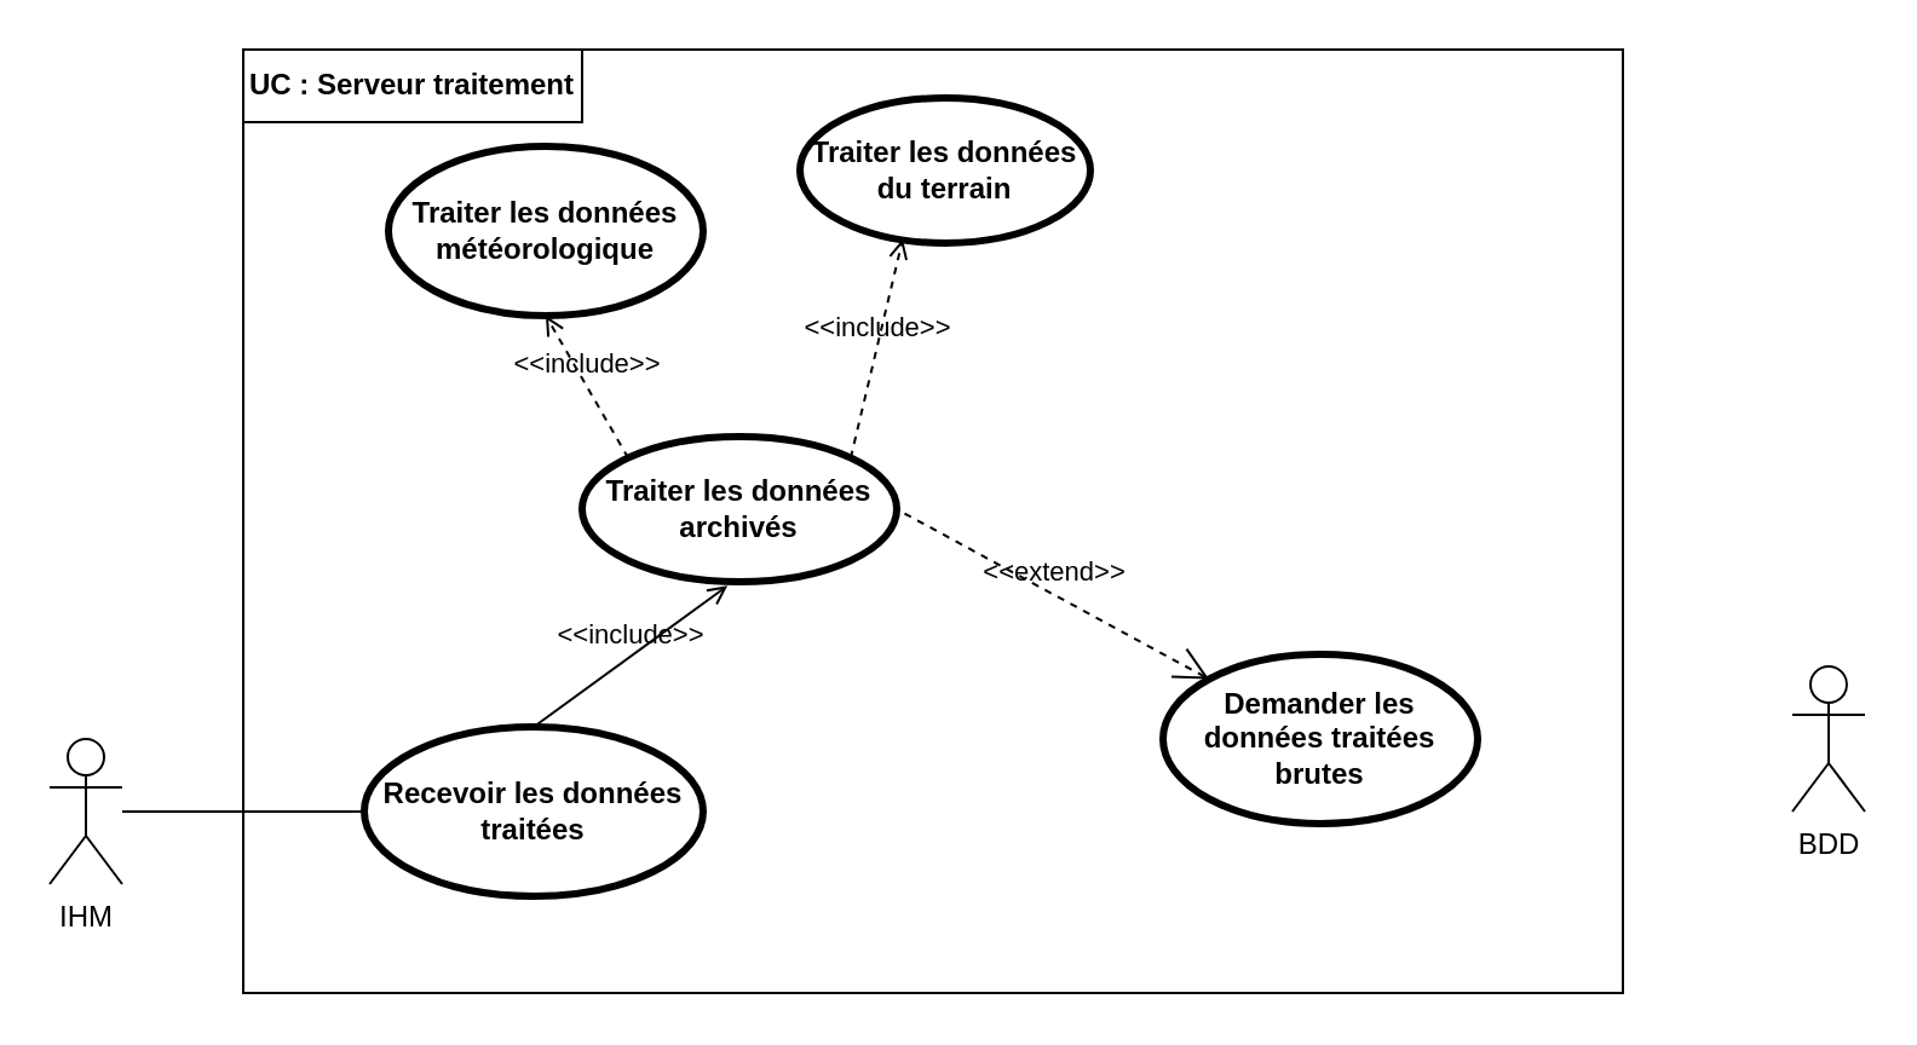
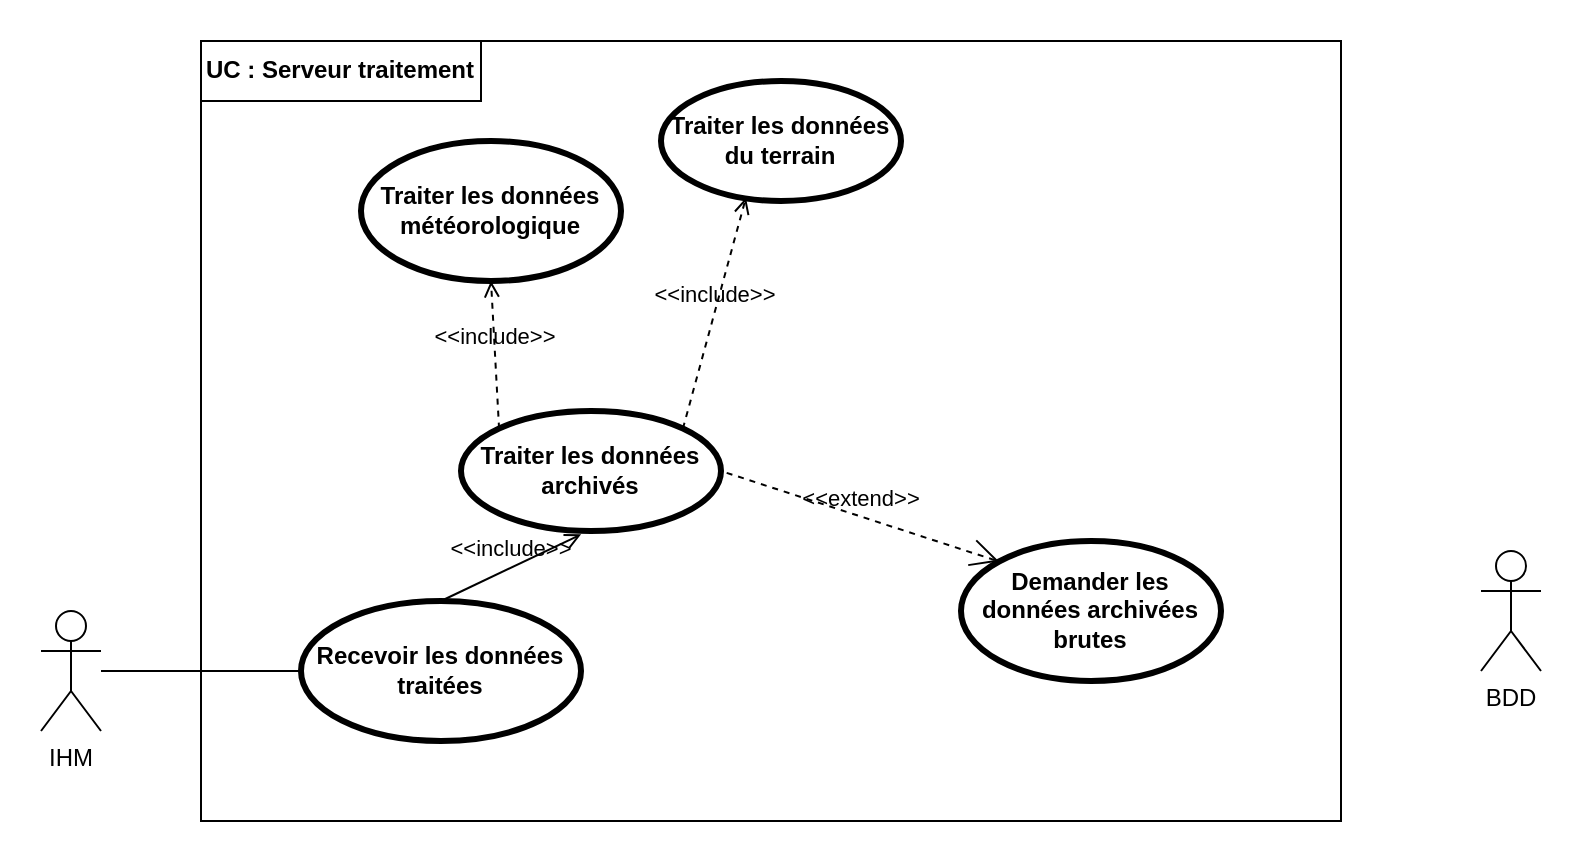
- <mxCell id="9" value="Traiter les données météorologique" style="shape=ellipse;html=1;strokeWidth=3;fontStyle=1;whiteSpace=wrap;align=center;perimeter=ellipsePerimeter;" parent="1" vertex="1"><mxGeometry x="160" y="60" width="130" height="70" as="geometry" /></mxCell>
+ <mxCell id="9" value="Traiter les données météorologique" style="shape=ellipse;html=1;strokeWidth=3;fontStyle=1;whiteSpace=wrap;align=center;perimeter=ellipsePerimeter;" parent="1" vertex="1"><mxGeometry x="180" y="70" width="130" height="70" as="geometry" /></mxCell>
- <mxCell id="10" value="Traiter les données archivés" style="shape=ellipse;html=1;strokeWidth=3;fontStyle=1;whiteSpace=wrap;align=center;perimeter=ellipsePerimeter;" parent="1" vertex="1"><mxGeometry x="240" y="180" width="130" height="60" as="geometry" /></mxCell>
+ <mxCell id="10" value="Traiter les données archivés" style="shape=ellipse;html=1;strokeWidth=3;fontStyle=1;whiteSpace=wrap;align=center;perimeter=ellipsePerimeter;" parent="1" vertex="1"><mxGeometry x="230" y="205" width="130" height="60" as="geometry" /></mxCell>
- <mxCell id="7" value="Demander les données traitées brutes" style="shape=ellipse;html=1;strokeWidth=3;fontStyle=1;whiteSpace=wrap;align=center;perimeter=ellipsePerimeter;" parent="1" vertex="1"><mxGeometry x="480" y="270" width="130" height="70" as="geometry" /></mxCell>
+ <mxCell id="7" value="Demander les données archivées brutes" style="shape=ellipse;html=1;strokeWidth=3;fontStyle=1;whiteSpace=wrap;align=center;perimeter=ellipsePerimeter;" parent="1" vertex="1"><mxGeometry x="480" y="270" width="130" height="70" as="geometry" /></mxCell>
